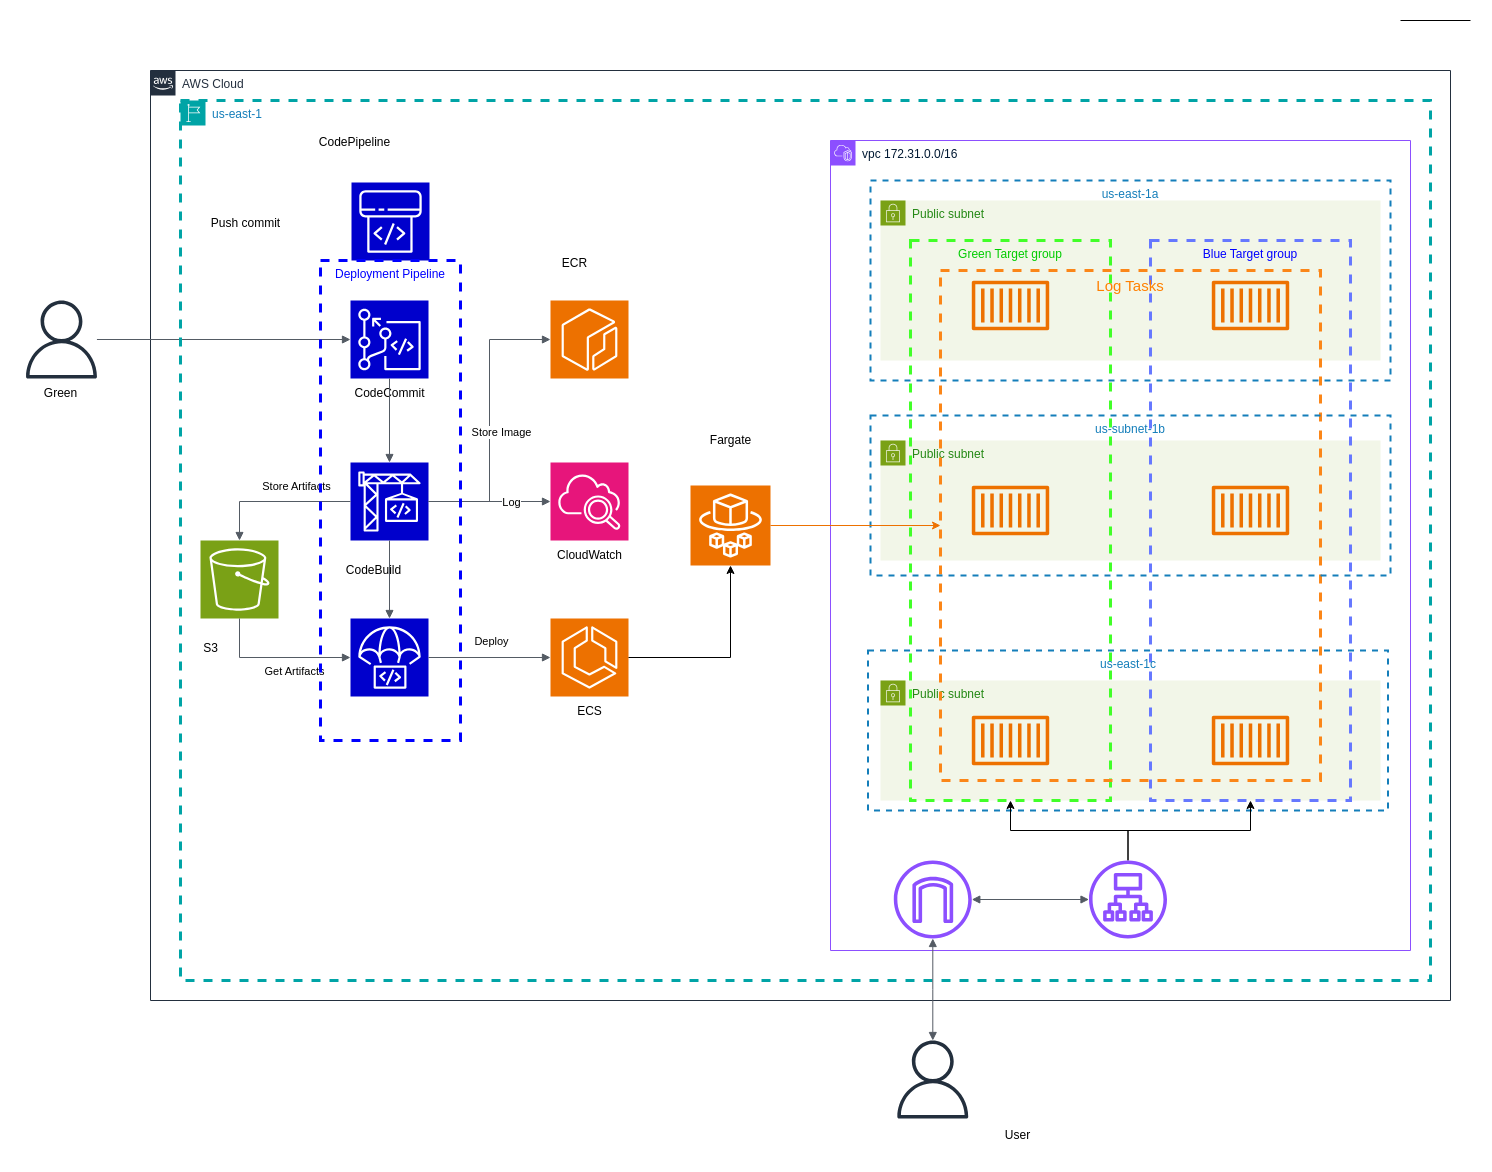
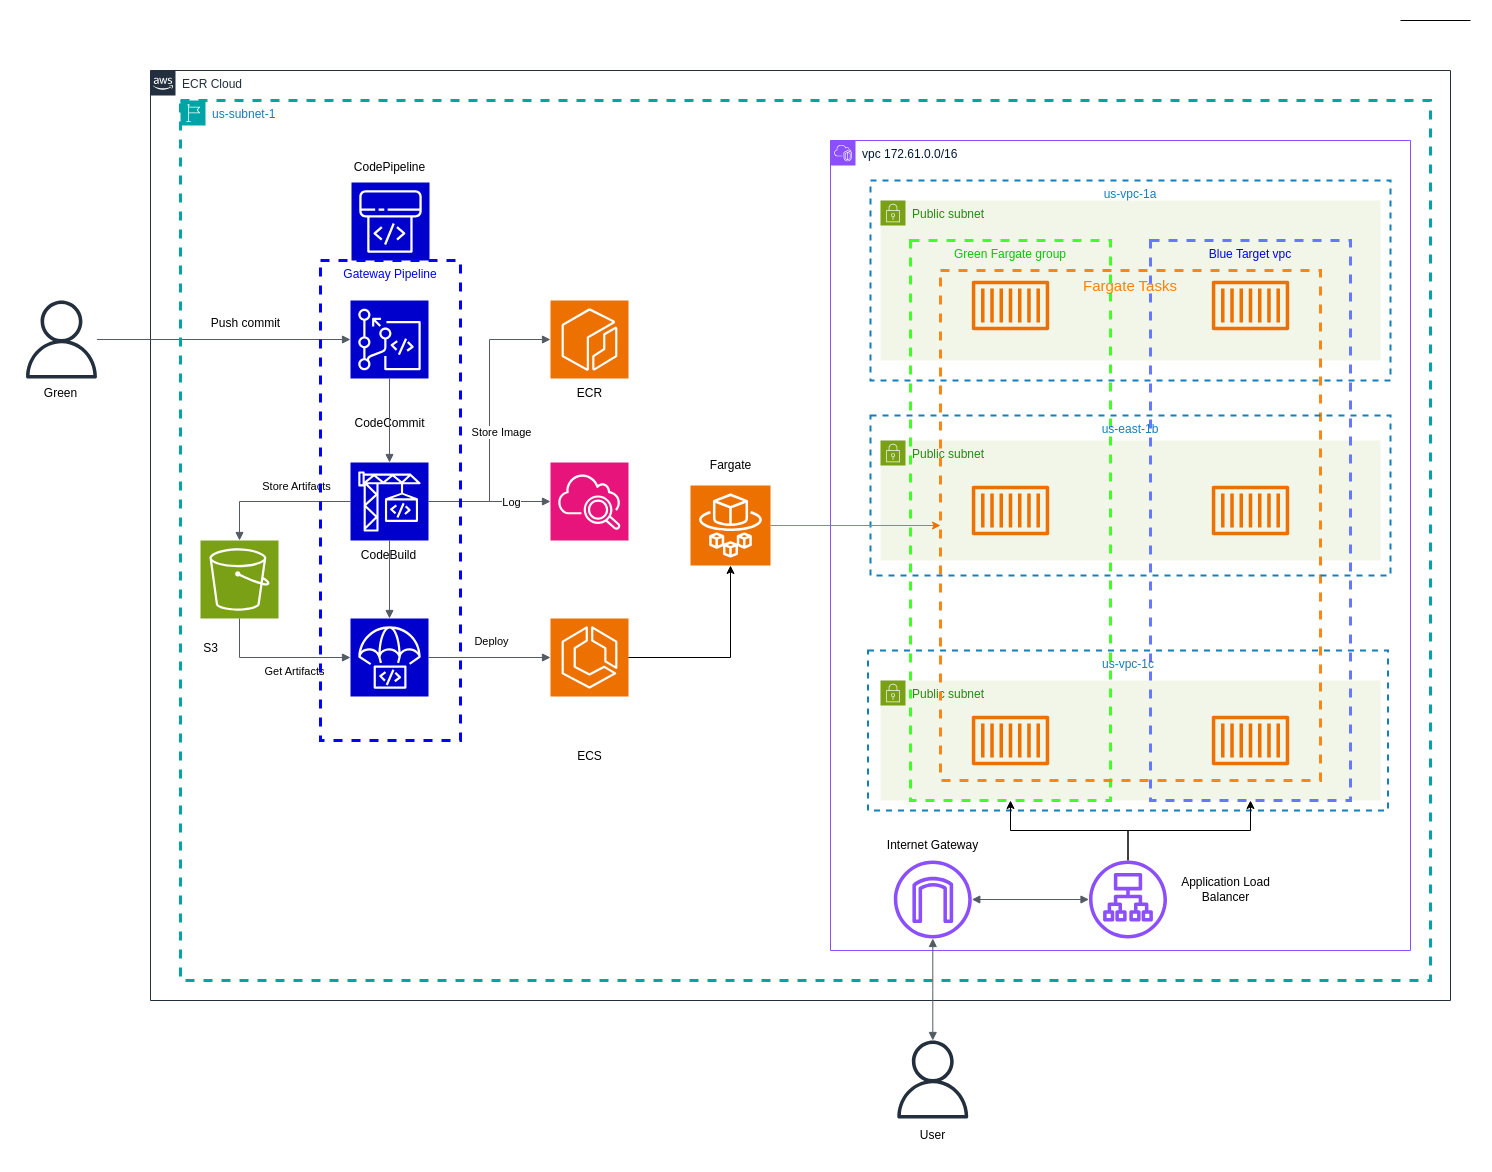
- <mxCell id="2" value="AWS Cloud" style="points=[[0,0],[0.25,0],[0.5,0],[0.75,0],[1,0],[1,0.25],[1,0.5],[1,0.75],[1,1],[0.75,1],[0.5,1],[0.25,1],[0,1],[0,0.75],[0,0.5],[0,0.25]];outlineConnect=0;gradientColor=none;html=1;whiteSpace=wrap;fontSize=12;fontStyle=0;container=0;pointerEvents=0;collapsible=0;recursiveResize=0;shape=mxgraph.aws4.group;grIcon=mxgraph.aws4.group_aws_cloud_alt;strokeColor=#232F3E;fillColor=none;verticalAlign=top;align=left;spacingLeft=30;fontColor=#232F3E;dashed=0;" parent="1" vertex="1"><mxGeometry x="150" y="70" width="1300" height="930" as="geometry" /></mxCell>
+ <mxCell id="2" value="ECR Cloud" style="points=[[0,0],[0.25,0],[0.5,0],[0.75,0],[1,0],[1,0.25],[1,0.5],[1,0.75],[1,1],[0.75,1],[0.5,1],[0.25,1],[0,1],[0,0.75],[0,0.5],[0,0.25]];outlineConnect=0;gradientColor=none;html=1;whiteSpace=wrap;fontSize=12;fontStyle=0;container=0;pointerEvents=0;collapsible=0;recursiveResize=0;shape=mxgraph.aws4.group;grIcon=mxgraph.aws4.group_aws_cloud_alt;strokeColor=#232F3E;fillColor=none;verticalAlign=top;align=left;spacingLeft=30;fontColor=#232F3E;dashed=0;" parent="1" vertex="1"><mxGeometry x="150" y="70" width="1300" height="930" as="geometry" /></mxCell>
- <mxCell id="9" value="us-east-1" style="points=[[0,0],[0.25,0],[0.5,0],[0.75,0],[1,0],[1,0.25],[1,0.5],[1,0.75],[1,1],[0.75,1],[0.5,1],[0.25,1],[0,1],[0,0.75],[0,0.5],[0,0.25]];outlineConnect=0;gradientColor=none;html=1;whiteSpace=wrap;fontSize=12;fontStyle=0;container=0;pointerEvents=0;collapsible=0;recursiveResize=0;shape=mxgraph.aws4.group;grIcon=mxgraph.aws4.group_region;strokeColor=#00A4A6;fillColor=none;verticalAlign=top;align=left;spacingLeft=30;fontColor=#147EBA;dashed=1;strokeWidth=3;" parent="1" vertex="1"><mxGeometry x="180" y="100" width="1250" height="880" as="geometry" /></mxCell>
+ <mxCell id="9" value="us-subnet-1" style="points=[[0,0],[0.25,0],[0.5,0],[0.75,0],[1,0],[1,0.25],[1,0.5],[1,0.75],[1,1],[0.75,1],[0.5,1],[0.25,1],[0,1],[0,0.75],[0,0.5],[0,0.25]];outlineConnect=0;gradientColor=none;html=1;whiteSpace=wrap;fontSize=12;fontStyle=0;container=0;pointerEvents=0;collapsible=0;recursiveResize=0;shape=mxgraph.aws4.group;grIcon=mxgraph.aws4.group_region;strokeColor=#00A4A6;fillColor=none;verticalAlign=top;align=left;spacingLeft=30;fontColor=#147EBA;dashed=1;strokeWidth=3;" parent="1" vertex="1"><mxGeometry x="180" y="100" width="1250" height="880" as="geometry" /></mxCell>
- <mxCell id="23" value="CodePipeline" style="text;html=1;align=center;verticalAlign=middle;resizable=0;points=[];autosize=1;strokeColor=none;fillColor=none;" parent="1" vertex="1"><mxGeometry x="309" y="127" width="90" height="30" as="geometry" /></mxCell>
+ <mxCell id="23" value="CodePipeline" style="text;html=1;align=center;verticalAlign=middle;resizable=0;points=[];autosize=1;strokeColor=none;fillColor=none;" parent="1" vertex="1"><mxGeometry x="344" y="152" width="90" height="30" as="geometry" /></mxCell>
- <mxCell id="42" value="&lt;font color=&quot;#001933&quot;&gt;vpc&amp;nbsp;172.31.0.0/16&lt;/font&gt;" style="points=[[0,0],[0.25,0],[0.5,0],[0.75,0],[1,0],[1,0.25],[1,0.5],[1,0.75],[1,1],[0.75,1],[0.5,1],[0.25,1],[0,1],[0,0.75],[0,0.5],[0,0.25]];outlineConnect=0;gradientColor=none;html=1;whiteSpace=wrap;fontSize=12;fontStyle=0;container=0;pointerEvents=0;collapsible=0;recursiveResize=0;shape=mxgraph.aws4.group;grIcon=mxgraph.aws4.group_vpc2;strokeColor=#8C4FFF;fillColor=none;verticalAlign=top;align=left;spacingLeft=30;fontColor=#AAB7B8;dashed=0;" parent="1" vertex="1"><mxGeometry x="830" y="140" width="580" height="810" as="geometry" /></mxCell>
+ <mxCell id="42" value="&lt;font color=&quot;#001933&quot;&gt;vpc&amp;nbsp;172.61.0.0/16&lt;/font&gt;" style="points=[[0,0],[0.25,0],[0.5,0],[0.75,0],[1,0],[1,0.25],[1,0.5],[1,0.75],[1,1],[0.75,1],[0.5,1],[0.25,1],[0,1],[0,0.75],[0,0.5],[0,0.25]];outlineConnect=0;gradientColor=none;html=1;whiteSpace=wrap;fontSize=12;fontStyle=0;container=0;pointerEvents=0;collapsible=0;recursiveResize=0;shape=mxgraph.aws4.group;grIcon=mxgraph.aws4.group_vpc2;strokeColor=#8C4FFF;fillColor=none;verticalAlign=top;align=left;spacingLeft=30;fontColor=#AAB7B8;dashed=0;" parent="1" vertex="1"><mxGeometry x="830" y="140" width="580" height="810" as="geometry" /></mxCell>
- <mxCell id="43" value="us-east-1a" style="fillColor=none;strokeColor=#147EBA;dashed=1;verticalAlign=top;fontStyle=0;fontColor=#147EBA;whiteSpace=wrap;html=1;strokeWidth=2;" parent="1" vertex="1"><mxGeometry x="870" y="180" width="520" height="200" as="geometry" /></mxCell>
+ <mxCell id="43" value="us-vpc-1a" style="fillColor=none;strokeColor=#147EBA;dashed=1;verticalAlign=top;fontStyle=0;fontColor=#147EBA;whiteSpace=wrap;html=1;strokeWidth=2;" parent="1" vertex="1"><mxGeometry x="870" y="180" width="520" height="200" as="geometry" /></mxCell>
- <mxCell id="38" value="Push commit" style="text;html=1;align=center;verticalAlign=middle;resizable=0;points=[];autosize=1;strokeColor=none;fillColor=none;" parent="1" vertex="1"><mxGeometry x="200" y="208" width="90" height="30" as="geometry" /></mxCell>
+ <mxCell id="38" value="Push commit" style="text;html=1;align=center;verticalAlign=middle;resizable=0;points=[];autosize=1;strokeColor=none;fillColor=none;" parent="1" vertex="1"><mxGeometry x="200" y="308" width="90" height="30" as="geometry" /></mxCell>
- <mxCell id="48" value="&lt;font color=&quot;#00cc00&quot;&gt;Green Target group&lt;/font&gt;" style="fillColor=none;strokeColor=#42ff29;dashed=1;verticalAlign=top;fontStyle=0;fontColor=#232F3D;whiteSpace=wrap;html=1;gradientColor=default;strokeWidth=3;" parent="1" vertex="1"><mxGeometry x="910" y="240" width="200" height="560" as="geometry" /></mxCell>
+ <mxCell id="48" value="&lt;font color=&quot;#00cc00&quot;&gt;Green Fargate group&lt;/font&gt;" style="fillColor=none;strokeColor=#42ff29;dashed=1;verticalAlign=top;fontStyle=0;fontColor=#232F3D;whiteSpace=wrap;html=1;gradientColor=default;strokeWidth=3;" parent="1" vertex="1"><mxGeometry x="910" y="240" width="200" height="560" as="geometry" /></mxCell>
- <mxCell id="47" value="&lt;font color=&quot;#0000ff&quot;&gt;Blue Target group&lt;/font&gt;" style="fillColor=none;strokeColor=#6678ff;dashed=1;verticalAlign=top;fontStyle=0;fontColor=#232F3D;whiteSpace=wrap;html=1;gradientColor=default;strokeWidth=3;" parent="1" vertex="1"><mxGeometry x="1150" y="240" width="200" height="560" as="geometry" /></mxCell>
+ <mxCell id="47" value="&lt;font color=&quot;#0000ff&quot;&gt;Blue Target vpc&lt;/font&gt;" style="fillColor=none;strokeColor=#6678ff;dashed=1;verticalAlign=top;fontStyle=0;fontColor=#232F3D;whiteSpace=wrap;html=1;gradientColor=default;strokeWidth=3;" parent="1" vertex="1"><mxGeometry x="1150" y="240" width="200" height="560" as="geometry" /></mxCell>
- <mxCell id="21" value="ECR" style="text;html=1;align=center;verticalAlign=middle;resizable=0;points=[];autosize=1;strokeColor=none;fillColor=none;" parent="1" vertex="1"><mxGeometry x="549" y="248" width="50" height="30" as="geometry" /></mxCell>
+ <mxCell id="21" value="ECR" style="text;html=1;align=center;verticalAlign=middle;resizable=0;points=[];autosize=1;strokeColor=none;fillColor=none;" parent="1" vertex="1"><mxGeometry x="564" y="378" width="50" height="30" as="geometry" /></mxCell>
- <mxCell id="37" value="&lt;font color=&quot;#0000ff&quot;&gt;Deployment Pipeline&lt;/font&gt;" style="fillColor=none;strokeColor=#0000FF;dashed=1;verticalAlign=top;fontStyle=0;fontColor=#5A6C86;whiteSpace=wrap;html=1;strokeWidth=3;" parent="1" vertex="1"><mxGeometry x="320" y="260" width="140" height="480" as="geometry" /></mxCell>
+ <mxCell id="37" value="&lt;font color=&quot;#0000ff&quot;&gt;Gateway Pipeline&lt;/font&gt;" style="fillColor=none;strokeColor=#0000FF;dashed=1;verticalAlign=top;fontStyle=0;fontColor=#5A6C86;whiteSpace=wrap;html=1;strokeWidth=3;" parent="1" vertex="1"><mxGeometry x="320" y="260" width="140" height="480" as="geometry" /></mxCell>
- <mxCell id="55" value="&lt;font style=&quot;font-size: 15px;&quot; color=&quot;#ff8000&quot;&gt;Log Tasks&lt;/font&gt;" style="fillColor=none;strokeColor=#fb8618;dashed=1;verticalAlign=top;fontStyle=0;fontColor=#5A6C86;whiteSpace=wrap;html=1;strokeWidth=3;" parent="1" vertex="1"><mxGeometry x="940" y="270" width="380" height="510" as="geometry" /></mxCell>
+ <mxCell id="55" value="&lt;font style=&quot;font-size: 15px;&quot; color=&quot;#ff8000&quot;&gt;Fargate Tasks&lt;/font&gt;" style="fillColor=none;strokeColor=#fb8618;dashed=1;verticalAlign=top;fontStyle=0;fontColor=#5A6C86;whiteSpace=wrap;html=1;strokeWidth=3;" parent="1" vertex="1"><mxGeometry x="940" y="270" width="380" height="510" as="geometry" /></mxCell>
- <mxCell id="18" value="CodeCommit" style="text;html=1;align=center;verticalAlign=middle;resizable=0;points=[];autosize=1;strokeColor=none;fillColor=none;" parent="1" vertex="1"><mxGeometry x="344" y="378" width="90" height="30" as="geometry" /></mxCell>
+ <mxCell id="18" value="CodeCommit" style="text;html=1;align=center;verticalAlign=middle;resizable=0;points=[];autosize=1;strokeColor=none;fillColor=none;" parent="1" vertex="1"><mxGeometry x="344" y="408" width="90" height="30" as="geometry" /></mxCell>
- <mxCell id="57" value="us-subnet-1b" style="fillColor=none;strokeColor=#147EBA;dashed=1;verticalAlign=top;fontStyle=0;fontColor=#147EBA;whiteSpace=wrap;html=1;strokeWidth=2;" parent="1" vertex="1"><mxGeometry x="870" y="415" width="520" height="160" as="geometry" /></mxCell>
+ <mxCell id="57" value="us-east-1b" style="fillColor=none;strokeColor=#147EBA;dashed=1;verticalAlign=top;fontStyle=0;fontColor=#147EBA;whiteSpace=wrap;html=1;strokeWidth=2;" parent="1" vertex="1"><mxGeometry x="870" y="415" width="520" height="160" as="geometry" /></mxCell>
- <mxCell id="41" value="Fargate" style="text;html=1;align=center;verticalAlign=middle;resizable=0;points=[];autosize=1;strokeColor=none;fillColor=none;" parent="1" vertex="1"><mxGeometry x="700" y="425" width="60" height="30" as="geometry" /></mxCell>
+ <mxCell id="41" value="Fargate" style="text;html=1;align=center;verticalAlign=middle;resizable=0;points=[];autosize=1;strokeColor=none;fillColor=none;" parent="1" vertex="1"><mxGeometry x="700" y="450" width="60" height="30" as="geometry" /></mxCell>
- <mxCell id="20" value="CloudWatch" style="text;html=1;align=center;verticalAlign=middle;resizable=0;points=[];autosize=1;strokeColor=none;fillColor=none;" parent="1" vertex="1"><mxGeometry x="544" y="540" width="90" height="30" as="geometry" /></mxCell>
- <mxCell id="39" value="CodeBuild" style="text;html=1;align=center;verticalAlign=middle;resizable=0;points=[];autosize=1;strokeColor=none;fillColor=none;" parent="1" vertex="1"><mxGeometry x="333" y="555" width="80" height="30" as="geometry" /></mxCell>
+ <mxCell id="39" value="CodeBuild" style="text;html=1;align=center;verticalAlign=middle;resizable=0;points=[];autosize=1;strokeColor=none;fillColor=none;" parent="1" vertex="1"><mxGeometry x="348" y="540" width="80" height="30" as="geometry" /></mxCell>
- <mxCell id="58" value="us-east-1c" style="fillColor=none;strokeColor=#147EBA;dashed=1;verticalAlign=top;fontStyle=0;fontColor=#147EBA;whiteSpace=wrap;html=1;strokeWidth=2;" parent="1" vertex="1"><mxGeometry x="867.5" y="650" width="520" height="160" as="geometry" /></mxCell>
+ <mxCell id="58" value="us-vpc-1c" style="fillColor=none;strokeColor=#147EBA;dashed=1;verticalAlign=top;fontStyle=0;fontColor=#147EBA;whiteSpace=wrap;html=1;strokeWidth=2;" parent="1" vertex="1"><mxGeometry x="867.5" y="650" width="520" height="160" as="geometry" /></mxCell>
- <mxCell id="19" value="ECS" style="text;html=1;align=center;verticalAlign=middle;resizable=0;points=[];autosize=1;strokeColor=none;fillColor=none;" parent="1" vertex="1"><mxGeometry x="564" y="696" width="50" height="30" as="geometry" /></mxCell>
+ <mxCell id="19" value="ECS" style="text;html=1;align=center;verticalAlign=middle;resizable=0;points=[];autosize=1;strokeColor=none;fillColor=none;" parent="1" vertex="1"><mxGeometry x="564" y="741" width="50" height="30" as="geometry" /></mxCell>
+ <mxCell id="67" value="Internet Gateway" style="text;html=1;align=center;verticalAlign=middle;resizable=0;points=[];autosize=1;strokeColor=none;fillColor=none;" vertex="1" parent="1"><mxGeometry x="877.29" y="830" width="110" height="30" as="geometry" /></mxCell>
+ <mxCell id="59" value="Application Load&lt;br&gt;Balancer" style="text;html=1;align=center;verticalAlign=middle;resizable=0;points=[];autosize=1;strokeColor=none;fillColor=none;" parent="1" vertex="1"><mxGeometry x="1170" y="869" width="110" height="40" as="geometry" /></mxCell>
- <mxCell id="8" value="User" style="text;html=1;align=center;verticalAlign=middle;resizable=0;points=[];autosize=1;strokeColor=none;fillColor=none;" parent="1" vertex="1"><mxGeometry x="992.29" y="1120" width="50" height="30" as="geometry" /></mxCell>
+ <mxCell id="8" value="User" style="text;html=1;align=center;verticalAlign=middle;resizable=0;points=[];autosize=1;strokeColor=none;fillColor=none;" parent="1" vertex="1"><mxGeometry x="907.29" y="1120" width="50" height="30" as="geometry" /></mxCell>
